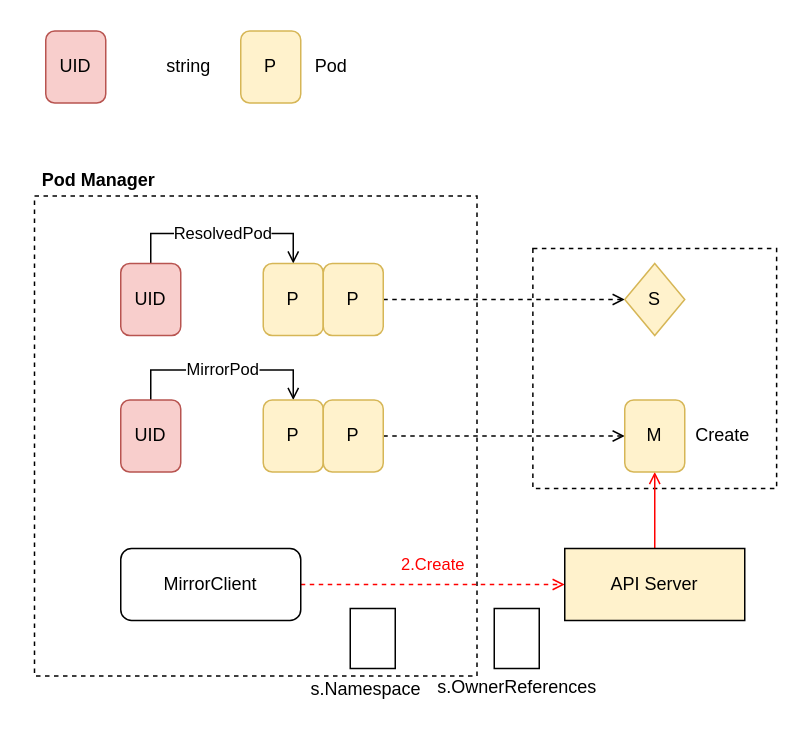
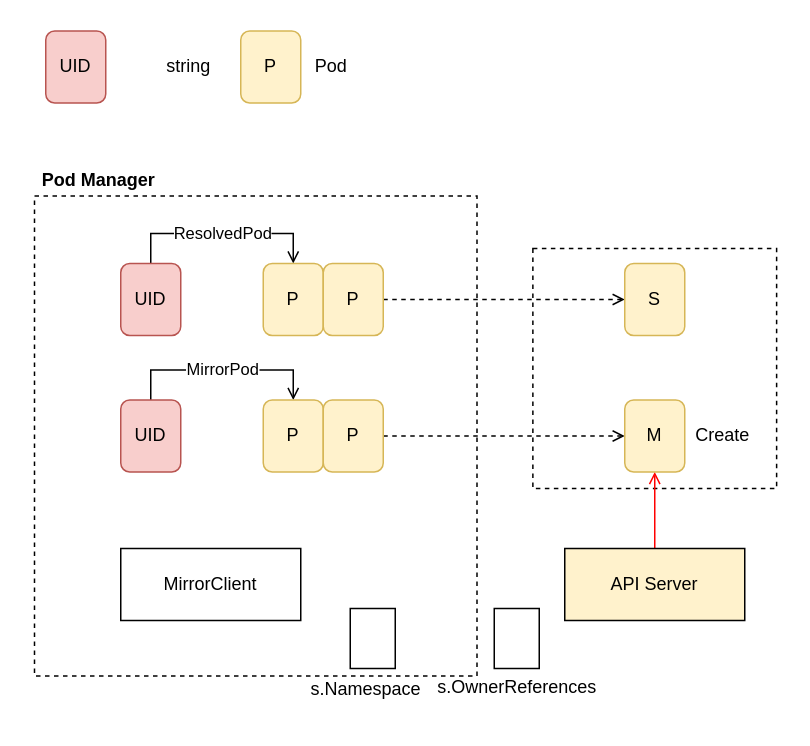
- <mxCell id="23" value="S" style="rhombus;whiteSpace=wrap;html=1;fillColor=#fff2cc;strokeColor=#d6b656;" parent="1" vertex="1"><mxGeometry x="416" y="175" width="40" height="48" as="geometry" /></mxCell>
+ <mxCell id="23" value="S" style="rounded=1;whiteSpace=wrap;html=1;fillColor=#fff2cc;strokeColor=#d6b656;" parent="1" vertex="1"><mxGeometry x="416" y="175" width="40" height="48" as="geometry" /></mxCell>
- <mxCell id="6" value="MirrorClient" style="whiteSpace=wrap;html=1;rounded=1;" parent="1" vertex="1"><mxGeometry x="80" y="365" width="120" height="48" as="geometry" /></mxCell>
+ <mxCell id="6" value="MirrorClient" style="rounded=0;whiteSpace=wrap;html=1;" parent="1" vertex="1"><mxGeometry x="80" y="365" width="120" height="48" as="geometry" /></mxCell>
- <mxCell id="5" value="&lt;font color=&quot;#ff0000&quot;&gt;2.Create&lt;/font&gt;" style="edgeStyle=orthogonalEdgeStyle;rounded=0;orthogonalLoop=1;jettySize=auto;html=1;exitX=1;exitY=0.5;exitDx=0;exitDy=0;entryX=0;entryY=0.5;entryDx=0;entryDy=0;dashed=1;endArrow=open;endFill=0;fillColor=#f8cecc;strokeColor=#FF0000;" parent="1" source="6" target="8" edge="1"><mxGeometry y="13" relative="1" as="geometry"><mxPoint as="offset" /></mxGeometry></mxCell>
